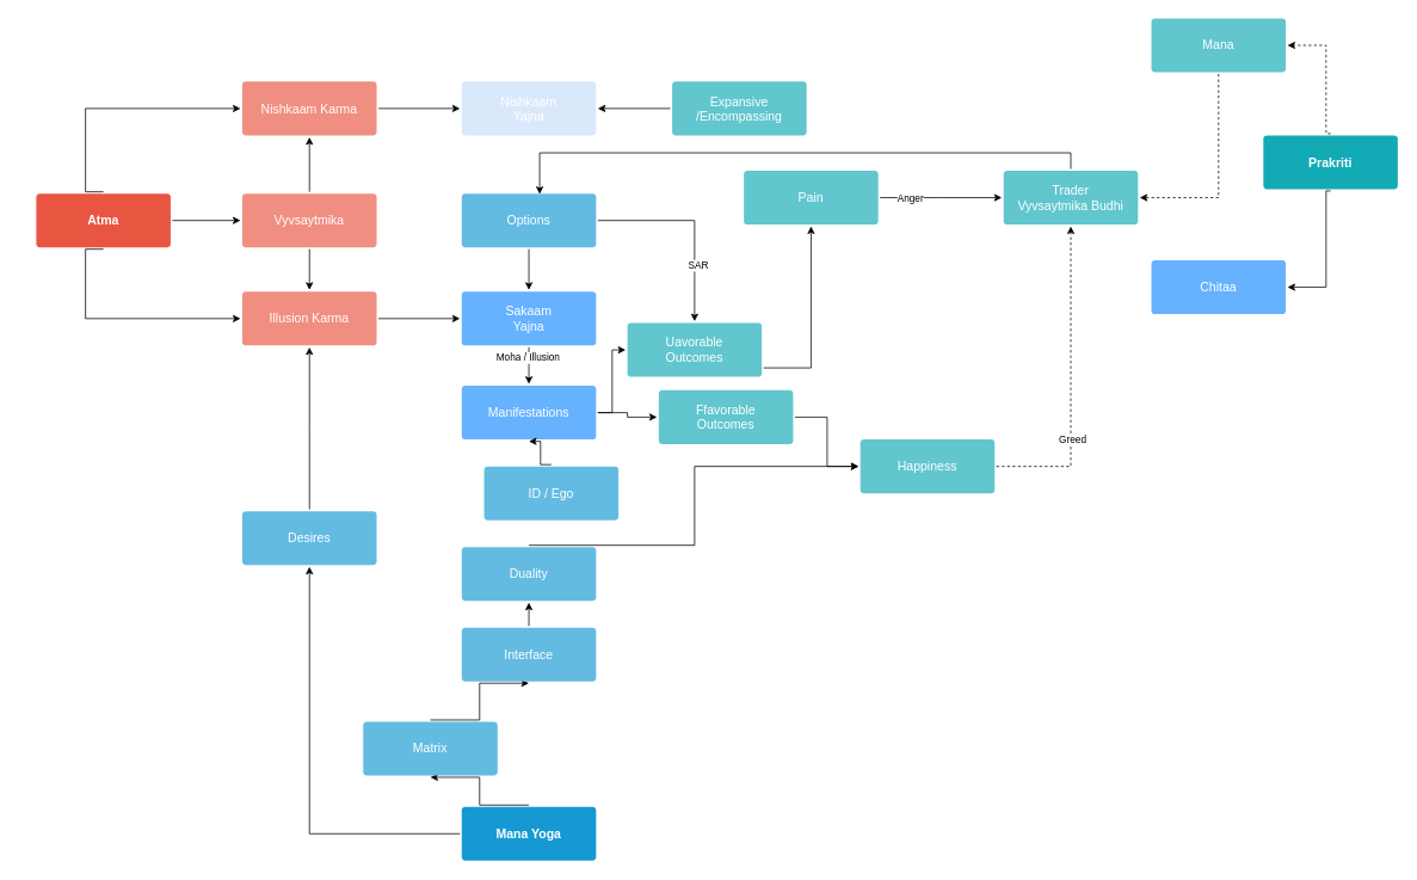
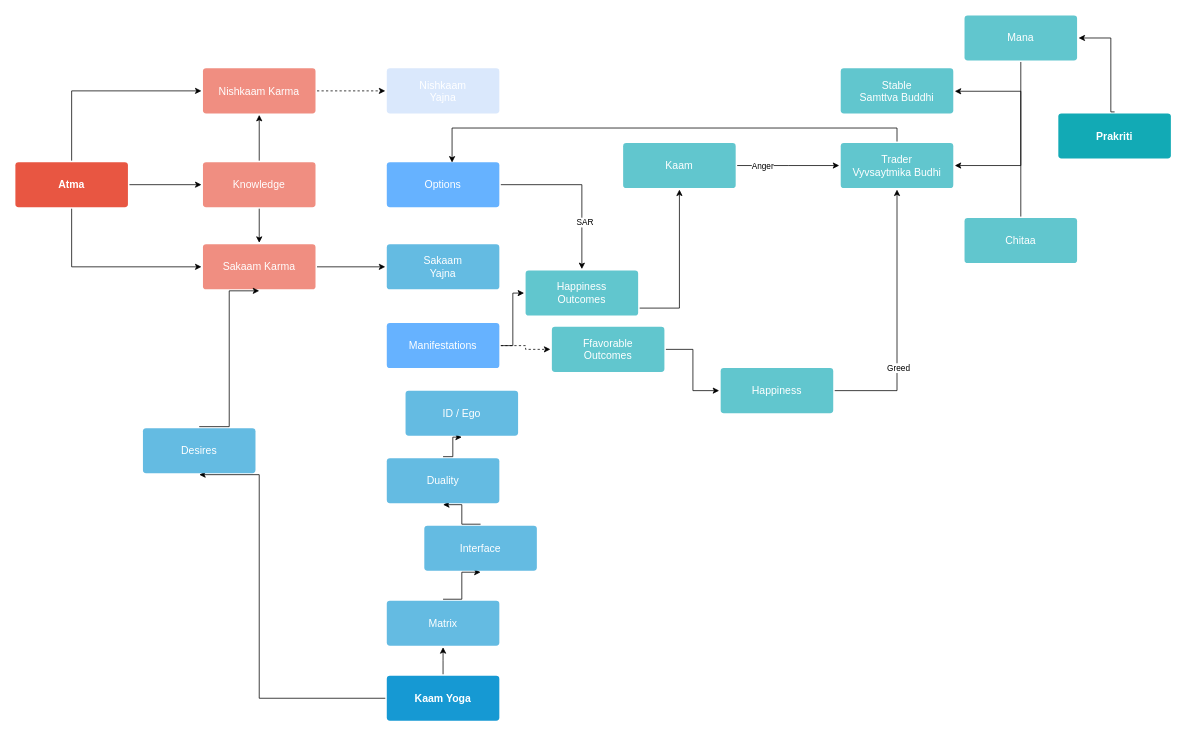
- <mxCell id="18" style="edgeStyle=elbowEdgeStyle;rounded=0;orthogonalLoop=1;jettySize=auto;html=1;exitX=0.5;exitY=0;exitDx=0;exitDy=0;entryX=1;entryY=0.5;entryDx=0;entryDy=0;dashed=1;" edge="1" parent="1" source="20" target="24"><mxGeometry relative="1" as="geometry"><Array as="points"><mxPoint x="1480" y="170" /></Array></mxGeometry></mxCell>
+ <mxCell id="18" style="edgeStyle=elbowEdgeStyle;rounded=0;orthogonalLoop=1;jettySize=auto;html=1;exitX=0.5;exitY=0;exitDx=0;exitDy=0;entryX=1;entryY=0.5;entryDx=0;entryDy=0;" edge="1" parent="1" source="20" target="24"><mxGeometry relative="1" as="geometry"><Array as="points"><mxPoint x="1480" y="170" /></Array></mxGeometry></mxCell>
- <mxCell id="11" style="edgeStyle=orthogonalEdgeStyle;rounded=0;orthogonalLoop=1;jettySize=auto;html=1;exitX=1;exitY=0.5;exitDx=0;exitDy=0;entryX=0;entryY=0.5;entryDx=0;entryDy=0;" edge="1" parent="1" source="12" target="28"><mxGeometry relative="1" as="geometry" /></mxCell>
+ <mxCell id="11" style="edgeStyle=orthogonalEdgeStyle;rounded=0;orthogonalLoop=1;jettySize=auto;html=1;exitX=1;exitY=0.5;exitDx=0;exitDy=0;entryX=0;entryY=0.5;entryDx=0;entryDy=0;dashed=1;" edge="1" parent="1" source="12" target="28"><mxGeometry relative="1" as="geometry" /></mxCell>
- <mxCell id="26" style="edgeStyle=orthogonalEdgeStyle;rounded=0;orthogonalLoop=1;jettySize=auto;html=1;exitX=0;exitY=0.5;exitDx=0;exitDy=0;" edge="1" parent="1" source="27" target="28"><mxGeometry relative="1" as="geometry" /></mxCell>
- <mxCell id="27" value="Expansive /Encompassing" style="rounded=1;whiteSpace=wrap;html=1;shadow=0;labelBackgroundColor=none;strokeColor=none;strokeWidth=3;fillColor=#61c6ce;fontFamily=Helvetica;fontSize=14;fontColor=#FFFFFF;align=center;spacing=5;fontStyle=0;arcSize=7;perimeterSpacing=2;" vertex="1" parent="1"><mxGeometry x="750" y="90.5" width="150" height="60" as="geometry" /></mxCell>
+ <mxCell id="25" value="&lt;div&gt;Stable &lt;br&gt;&lt;/div&gt;&lt;div&gt;Samttva Buddhi&lt;br&gt;&lt;/div&gt;" style="rounded=1;whiteSpace=wrap;html=1;shadow=0;labelBackgroundColor=none;strokeColor=none;strokeWidth=3;fillColor=#61c6ce;fontFamily=Helvetica;fontSize=14;fontColor=#FFFFFF;align=center;spacing=5;fontStyle=0;arcSize=7;perimeterSpacing=2;" vertex="1" parent="1"><mxGeometry x="1120" y="90.5" width="150" height="60" as="geometry" /></mxCell>
+ <mxCell id="21" style="edgeStyle=elbowEdgeStyle;rounded=0;orthogonalLoop=1;jettySize=auto;elbow=vertical;html=1;exitX=0.5;exitY=0;exitDx=0;exitDy=0;entryX=1;entryY=0.5;entryDx=0;entryDy=0;" edge="1" parent="1" source="22" target="25"><mxGeometry relative="1" as="geometry"><Array as="points"><mxPoint x="1320" y="121" /><mxPoint x="1360" y="130" /></Array></mxGeometry></mxCell>
- <mxCell id="53" value="Pain" style="rounded=1;whiteSpace=wrap;html=1;shadow=0;labelBackgroundColor=none;strokeColor=none;strokeWidth=3;fillColor=#61c6ce;fontFamily=Helvetica;fontSize=14;fontColor=#FFFFFF;align=center;spacing=5;fontStyle=0;arcSize=7;perimeterSpacing=2;" vertex="1" parent="1"><mxGeometry x="830" y="190" width="150" height="60" as="geometry" /></mxCell>
+ <mxCell id="53" value="Kaam" style="rounded=1;whiteSpace=wrap;html=1;shadow=0;labelBackgroundColor=none;strokeColor=none;strokeWidth=3;fillColor=#61c6ce;fontFamily=Helvetica;fontSize=14;fontColor=#FFFFFF;align=center;spacing=5;fontStyle=0;arcSize=7;perimeterSpacing=2;" vertex="1" parent="1"><mxGeometry x="830" y="190" width="150" height="60" as="geometry" /></mxCell>
- <mxCell id="23" style="edgeStyle=elbowEdgeStyle;rounded=0;orthogonalLoop=1;jettySize=auto;elbow=vertical;html=1;exitX=0.5;exitY=1;exitDx=0;exitDy=0;entryX=1;entryY=0.5;entryDx=0;entryDy=0;dashed=1;" edge="1" parent="1" source="24" target="58"><mxGeometry relative="1" as="geometry"><Array as="points"><mxPoint x="1360" y="220" /></Array></mxGeometry></mxCell>
+ <mxCell id="23" style="edgeStyle=elbowEdgeStyle;rounded=0;orthogonalLoop=1;jettySize=auto;elbow=vertical;html=1;exitX=0.5;exitY=1;exitDx=0;exitDy=0;entryX=1;entryY=0.5;entryDx=0;entryDy=0;" edge="1" parent="1" source="24" target="58"><mxGeometry relative="1" as="geometry"><Array as="points"><mxPoint x="1360" y="220" /></Array></mxGeometry></mxCell>
- <mxCell id="5" value="Atma" style="rounded=1;whiteSpace=wrap;html=1;shadow=0;labelBackgroundColor=none;strokeColor=none;strokeWidth=3;fillColor=#e85642;fontFamily=Helvetica;fontSize=14;fontColor=#FFFFFF;align=center;spacing=5;fontStyle=1;arcSize=7;perimeterSpacing=2;" parent="1" vertex="1"><mxGeometry x="40" y="215.5" width="150" height="60" as="geometry" /></mxCell>
+ <mxCell id="5" value="Atma" style="rounded=1;whiteSpace=wrap;html=1;shadow=0;labelBackgroundColor=none;strokeColor=none;strokeWidth=3;fillColor=#e85642;fontFamily=Helvetica;fontSize=14;fontColor=#FFFFFF;align=center;spacing=5;fontStyle=1;arcSize=7;perimeterSpacing=2;" parent="1" vertex="1"><mxGeometry y="215.5" width="150" height="60" as="geometry" x="20" /></mxCell>
- <mxCell id="10" value="Vyvsaytmika" style="rounded=1;whiteSpace=wrap;html=1;shadow=0;labelBackgroundColor=none;strokeColor=none;strokeWidth=3;fillColor=#f08e81;fontFamily=Helvetica;fontSize=14;fontColor=#FFFFFF;align=center;spacing=5;fontStyle=0;arcSize=7;perimeterSpacing=2;" parent="1" vertex="1"><mxGeometry x="270" y="215.5" width="150" height="60" as="geometry" /></mxCell>
+ <mxCell id="10" value="Knowledge" style="rounded=1;whiteSpace=wrap;html=1;shadow=0;labelBackgroundColor=none;strokeColor=none;strokeWidth=3;fillColor=#f08e81;fontFamily=Helvetica;fontSize=14;fontColor=#FFFFFF;align=center;spacing=5;fontStyle=0;arcSize=7;perimeterSpacing=2;" parent="1" vertex="1"><mxGeometry x="270" y="215.5" width="150" height="60" as="geometry" /></mxCell>
- <mxCell id="32" value="Options" style="rounded=1;whiteSpace=wrap;html=1;shadow=0;labelBackgroundColor=none;strokeColor=none;strokeWidth=3;fillColor=#64bbe2;fontFamily=Helvetica;fontSize=14;fontColor=#FFFFFF;align=center;spacing=5;fontStyle=0;arcSize=7;perimeterSpacing=2;" vertex="1" parent="1"><mxGeometry x="515" y="215.5" width="150" height="60" as="geometry" /></mxCell>
+ <mxCell id="32" value="Options" style="rounded=1;whiteSpace=wrap;html=1;shadow=0;labelBackgroundColor=none;strokeColor=none;strokeWidth=3;fillColor=#66B2FF;fontFamily=Helvetica;fontSize=14;fontColor=#FFFFFF;align=center;spacing=5;fontStyle=0;arcSize=7;perimeterSpacing=2;" vertex="1" parent="1"><mxGeometry x="515" y="215.5" width="150" height="60" as="geometry" /></mxCell>
- <mxCell id="19" style="edgeStyle=elbowEdgeStyle;rounded=0;orthogonalLoop=1;jettySize=auto;html=1;exitX=0.5;exitY=1;exitDx=0;exitDy=0;entryX=1;entryY=0.5;entryDx=0;entryDy=0;" edge="1" parent="1" source="20" target="22"><mxGeometry relative="1" as="geometry"><Array as="points"><mxPoint x="1480" y="340" /></Array></mxGeometry></mxCell>
- <mxCell id="29" style="edgeStyle=orthogonalEdgeStyle;rounded=0;orthogonalLoop=1;jettySize=auto;html=1;exitX=0.5;exitY=1;exitDx=0;exitDy=0;" edge="1" parent="1" source="32" target="35"><mxGeometry relative="1" as="geometry" /></mxCell>
- <mxCell id="22" value="Chitaa" style="rounded=1;whiteSpace=wrap;html=1;shadow=0;labelBackgroundColor=none;strokeColor=none;strokeWidth=3;fillColor=#66b2ff;fontFamily=Helvetica;fontSize=14;fontColor=#FFFFFF;align=center;spacing=5;fontStyle=0;arcSize=7;perimeterSpacing=2;" parent="1" vertex="1"><mxGeometry x="1285" y="290" width="150" height="60" as="geometry" /></mxCell>
+ <mxCell id="22" value="Chitaa" style="rounded=1;whiteSpace=wrap;html=1;shadow=0;labelBackgroundColor=none;strokeColor=none;strokeWidth=3;fillColor=#61c6ce;fontFamily=Helvetica;fontSize=14;fontColor=#FFFFFF;align=center;spacing=5;fontStyle=0;arcSize=7;perimeterSpacing=2;" parent="1" vertex="1"><mxGeometry x="1285" y="290" width="150" height="60" as="geometry" /></mxCell>
- <mxCell id="7" value="Illusion Karma" style="rounded=1;whiteSpace=wrap;html=1;shadow=0;labelBackgroundColor=none;strokeColor=none;strokeWidth=3;fillColor=#f08e81;fontFamily=Helvetica;fontSize=14;fontColor=#FFFFFF;align=center;spacing=5;fontStyle=0;arcSize=7;perimeterSpacing=2;" parent="1" vertex="1"><mxGeometry x="270" y="325" width="150" height="60" as="geometry" /></mxCell>
+ <mxCell id="7" value="Sakaam Karma" style="rounded=1;whiteSpace=wrap;html=1;shadow=0;labelBackgroundColor=none;strokeColor=none;strokeWidth=3;fillColor=#f08e81;fontFamily=Helvetica;fontSize=14;fontColor=#FFFFFF;align=center;spacing=5;fontStyle=0;arcSize=7;perimeterSpacing=2;" parent="1" vertex="1"><mxGeometry x="270" y="325" width="150" height="60" as="geometry" /></mxCell>
- <mxCell id="35" value="&lt;div&gt;Sakaam &lt;br&gt;&lt;/div&gt;&lt;div&gt;Yajna&lt;/div&gt;" style="rounded=1;whiteSpace=wrap;html=1;shadow=0;labelBackgroundColor=none;strokeColor=none;strokeWidth=3;fillColor=#66B2FF;fontFamily=Helvetica;fontSize=14;fontColor=#FFFFFF;align=center;spacing=5;fontStyle=0;arcSize=7;perimeterSpacing=2;" vertex="1" parent="1"><mxGeometry x="515" y="325" width="150" height="60" as="geometry" /></mxCell>
+ <mxCell id="35" value="&lt;div&gt;Sakaam &lt;br&gt;&lt;/div&gt;&lt;div&gt;Yajna&lt;/div&gt;" style="rounded=1;whiteSpace=wrap;html=1;shadow=0;labelBackgroundColor=none;strokeColor=none;strokeWidth=3;fillColor=#64bbe2;fontFamily=Helvetica;fontSize=14;fontColor=#FFFFFF;align=center;spacing=5;fontStyle=0;arcSize=7;perimeterSpacing=2;" vertex="1" parent="1"><mxGeometry x="515" y="325" width="150" height="60" as="geometry" /></mxCell>
- <mxCell id="54" style="edgeStyle=elbowEdgeStyle;rounded=0;orthogonalLoop=1;jettySize=auto;elbow=vertical;html=1;exitX=1;exitY=0.5;exitDx=0;exitDy=0;entryX=0.5;entryY=1;entryDx=0;entryDy=0;dashed=1;" edge="1" parent="1" source="56" target="58"><mxGeometry relative="1" as="geometry"><Array as="points"><mxPoint x="1220" y="520" /></Array></mxGeometry></mxCell>
+ <mxCell id="54" style="edgeStyle=elbowEdgeStyle;rounded=0;orthogonalLoop=1;jettySize=auto;elbow=vertical;html=1;exitX=1;exitY=0.5;exitDx=0;exitDy=0;entryX=0.5;entryY=1;entryDx=0;entryDy=0;" edge="1" parent="1" source="56" target="58"><mxGeometry relative="1" as="geometry"><Array as="points"><mxPoint x="1220" y="520" /></Array></mxGeometry></mxCell>
- <mxCell id="37" value="&lt;div&gt;Uavorable&lt;/div&gt;&lt;div&gt;Outcomes&lt;br&gt;&lt;/div&gt;" style="rounded=1;whiteSpace=wrap;html=1;shadow=0;labelBackgroundColor=none;strokeColor=none;strokeWidth=3;fillColor=#61c6ce;fontFamily=Helvetica;fontSize=14;fontColor=#FFFFFF;align=center;spacing=5;fontStyle=0;arcSize=7;perimeterSpacing=2;" vertex="1" parent="1"><mxGeometry x="700" y="360" width="150" height="60" as="geometry" /></mxCell>
+ <mxCell id="37" value="&lt;div&gt;Happiness&lt;/div&gt;&lt;div&gt;Outcomes&lt;br&gt;&lt;/div&gt;" style="rounded=1;whiteSpace=wrap;html=1;shadow=0;labelBackgroundColor=none;strokeColor=none;strokeWidth=3;fillColor=#61c6ce;fontFamily=Helvetica;fontSize=14;fontColor=#FFFFFF;align=center;spacing=5;fontStyle=0;arcSize=7;perimeterSpacing=2;" vertex="1" parent="1"><mxGeometry x="700" y="360" width="150" height="60" as="geometry" /></mxCell>
- <mxCell id="33" style="edgeStyle=elbowEdgeStyle;rounded=0;orthogonalLoop=1;jettySize=auto;html=1;exitX=0.5;exitY=1;exitDx=0;exitDy=0;entryX=0.5;entryY=0;entryDx=0;entryDy=0;" edge="1" parent="1" source="35" target="42"><mxGeometry relative="1" as="geometry" /></mxCell>
- <mxCell id="34" value="Moha / Illusion" style="edgeLabel;html=1;align=center;verticalAlign=middle;resizable=0;points=[];" vertex="1" connectable="0" parent="33"><mxGeometry x="-0.463" y="-2" relative="1" as="geometry"><mxPoint as="offset" /></mxGeometry></mxCell>
- <mxCell id="41" style="edgeStyle=elbowEdgeStyle;rounded=0;orthogonalLoop=1;jettySize=auto;html=1;exitX=1;exitY=0.5;exitDx=0;exitDy=0;entryX=0;entryY=0.5;entryDx=0;entryDy=0;" edge="1" parent="1" source="42" target="39"><mxGeometry relative="1" as="geometry" /></mxCell>
+ <mxCell id="41" style="edgeStyle=elbowEdgeStyle;rounded=0;orthogonalLoop=1;jettySize=auto;html=1;exitX=1;exitY=0.5;exitDx=0;exitDy=0;entryX=0;entryY=0.5;entryDx=0;entryDy=0;dashed=1;" edge="1" parent="1" source="42" target="39"><mxGeometry relative="1" as="geometry" /></mxCell>
- <mxCell id="49" style="edgeStyle=elbowEdgeStyle;rounded=0;orthogonalLoop=1;jettySize=auto;html=1;exitX=0.5;exitY=0;exitDx=0;exitDy=0;entryX=0.5;entryY=1;entryDx=0;entryDy=0;" edge="1" parent="1" source="50" target="42"><mxGeometry relative="1" as="geometry" /></mxCell>
- <mxCell id="47" style="edgeStyle=elbowEdgeStyle;rounded=0;orthogonalLoop=1;jettySize=auto;html=1;exitX=0.5;exitY=0;exitDx=0;exitDy=0;" edge="1" parent="1" source="48" target="56"><mxGeometry relative="1" as="geometry" /></mxCell>
+ <mxCell id="47" style="edgeStyle=elbowEdgeStyle;rounded=0;orthogonalLoop=1;jettySize=auto;html=1;exitX=0.5;exitY=0;exitDx=0;exitDy=0;entryX=0.5;entryY=1;entryDx=0;entryDy=0;" edge="1" parent="1" source="48" target="50"><mxGeometry relative="1" as="geometry" /></mxCell>
- <mxCell id="46" value="Desires" style="rounded=1;whiteSpace=wrap;html=1;shadow=0;labelBackgroundColor=none;strokeColor=none;strokeWidth=3;fillColor=#64bbe2;fontFamily=Helvetica;fontSize=14;fontColor=#FFFFFF;align=center;spacing=5;arcSize=7;perimeterSpacing=2;" vertex="1" parent="1"><mxGeometry x="270" y="570" width="150" height="60" as="geometry" /></mxCell>
+ <mxCell id="46" value="Desires" style="rounded=1;whiteSpace=wrap;html=1;shadow=0;labelBackgroundColor=none;strokeColor=none;strokeWidth=3;fillColor=#64bbe2;fontFamily=Helvetica;fontSize=14;fontColor=#FFFFFF;align=center;spacing=5;arcSize=7;perimeterSpacing=2;" vertex="1" parent="1"><mxGeometry x="190" y="570" width="150" height="60" as="geometry" /></mxCell>
- <mxCell id="44" value="Interface" style="rounded=1;whiteSpace=wrap;html=1;shadow=0;labelBackgroundColor=none;strokeColor=none;strokeWidth=3;fillColor=#64bbe2;fontFamily=Helvetica;fontSize=14;fontColor=#FFFFFF;align=center;spacing=5;arcSize=7;perimeterSpacing=2;" vertex="1" parent="1"><mxGeometry x="515" y="700" width="150" height="60" as="geometry" /></mxCell>
+ <mxCell id="44" value="Interface" style="rounded=1;whiteSpace=wrap;html=1;shadow=0;labelBackgroundColor=none;strokeColor=none;strokeWidth=3;fillColor=#64bbe2;fontFamily=Helvetica;fontSize=14;fontColor=#FFFFFF;align=center;spacing=5;arcSize=7;perimeterSpacing=2;" vertex="1" parent="1"><mxGeometry x="565" y="700" width="150" height="60" as="geometry" /></mxCell>
- <mxCell id="17" value="Matrix" style="rounded=1;whiteSpace=wrap;html=1;shadow=0;labelBackgroundColor=none;strokeColor=none;strokeWidth=3;fillColor=#64bbe2;fontFamily=Helvetica;fontSize=14;fontColor=#FFFFFF;align=center;spacing=5;arcSize=7;perimeterSpacing=2;" parent="1" vertex="1"><mxGeometry x="405" y="805" width="150" height="60" as="geometry" /></mxCell>
+ <mxCell id="17" value="Matrix" style="rounded=1;whiteSpace=wrap;html=1;shadow=0;labelBackgroundColor=none;strokeColor=none;strokeWidth=3;fillColor=#64bbe2;fontFamily=Helvetica;fontSize=14;fontColor=#FFFFFF;align=center;spacing=5;arcSize=7;perimeterSpacing=2;" parent="1" vertex="1"><mxGeometry x="515" y="800" width="150" height="60" as="geometry" /></mxCell>
- <mxCell id="15" value="Mana Yoga" style="rounded=1;whiteSpace=wrap;html=1;shadow=0;labelBackgroundColor=none;strokeColor=none;strokeWidth=3;fillColor=#1699d3;fontFamily=Helvetica;fontSize=14;fontColor=#FFFFFF;align=center;spacing=5;fontStyle=1;arcSize=7;perimeterSpacing=2;" parent="1" vertex="1"><mxGeometry x="515" y="900" width="150" height="60" as="geometry" /></mxCell>
+ <mxCell id="15" value="Kaam Yoga" style="rounded=1;whiteSpace=wrap;html=1;shadow=0;labelBackgroundColor=none;strokeColor=none;strokeWidth=3;fillColor=#1699d3;fontFamily=Helvetica;fontSize=14;fontColor=#FFFFFF;align=center;spacing=5;fontStyle=1;arcSize=7;perimeterSpacing=2;" parent="1" vertex="1"><mxGeometry x="515" y="900" width="150" height="60" as="geometry" /></mxCell>
